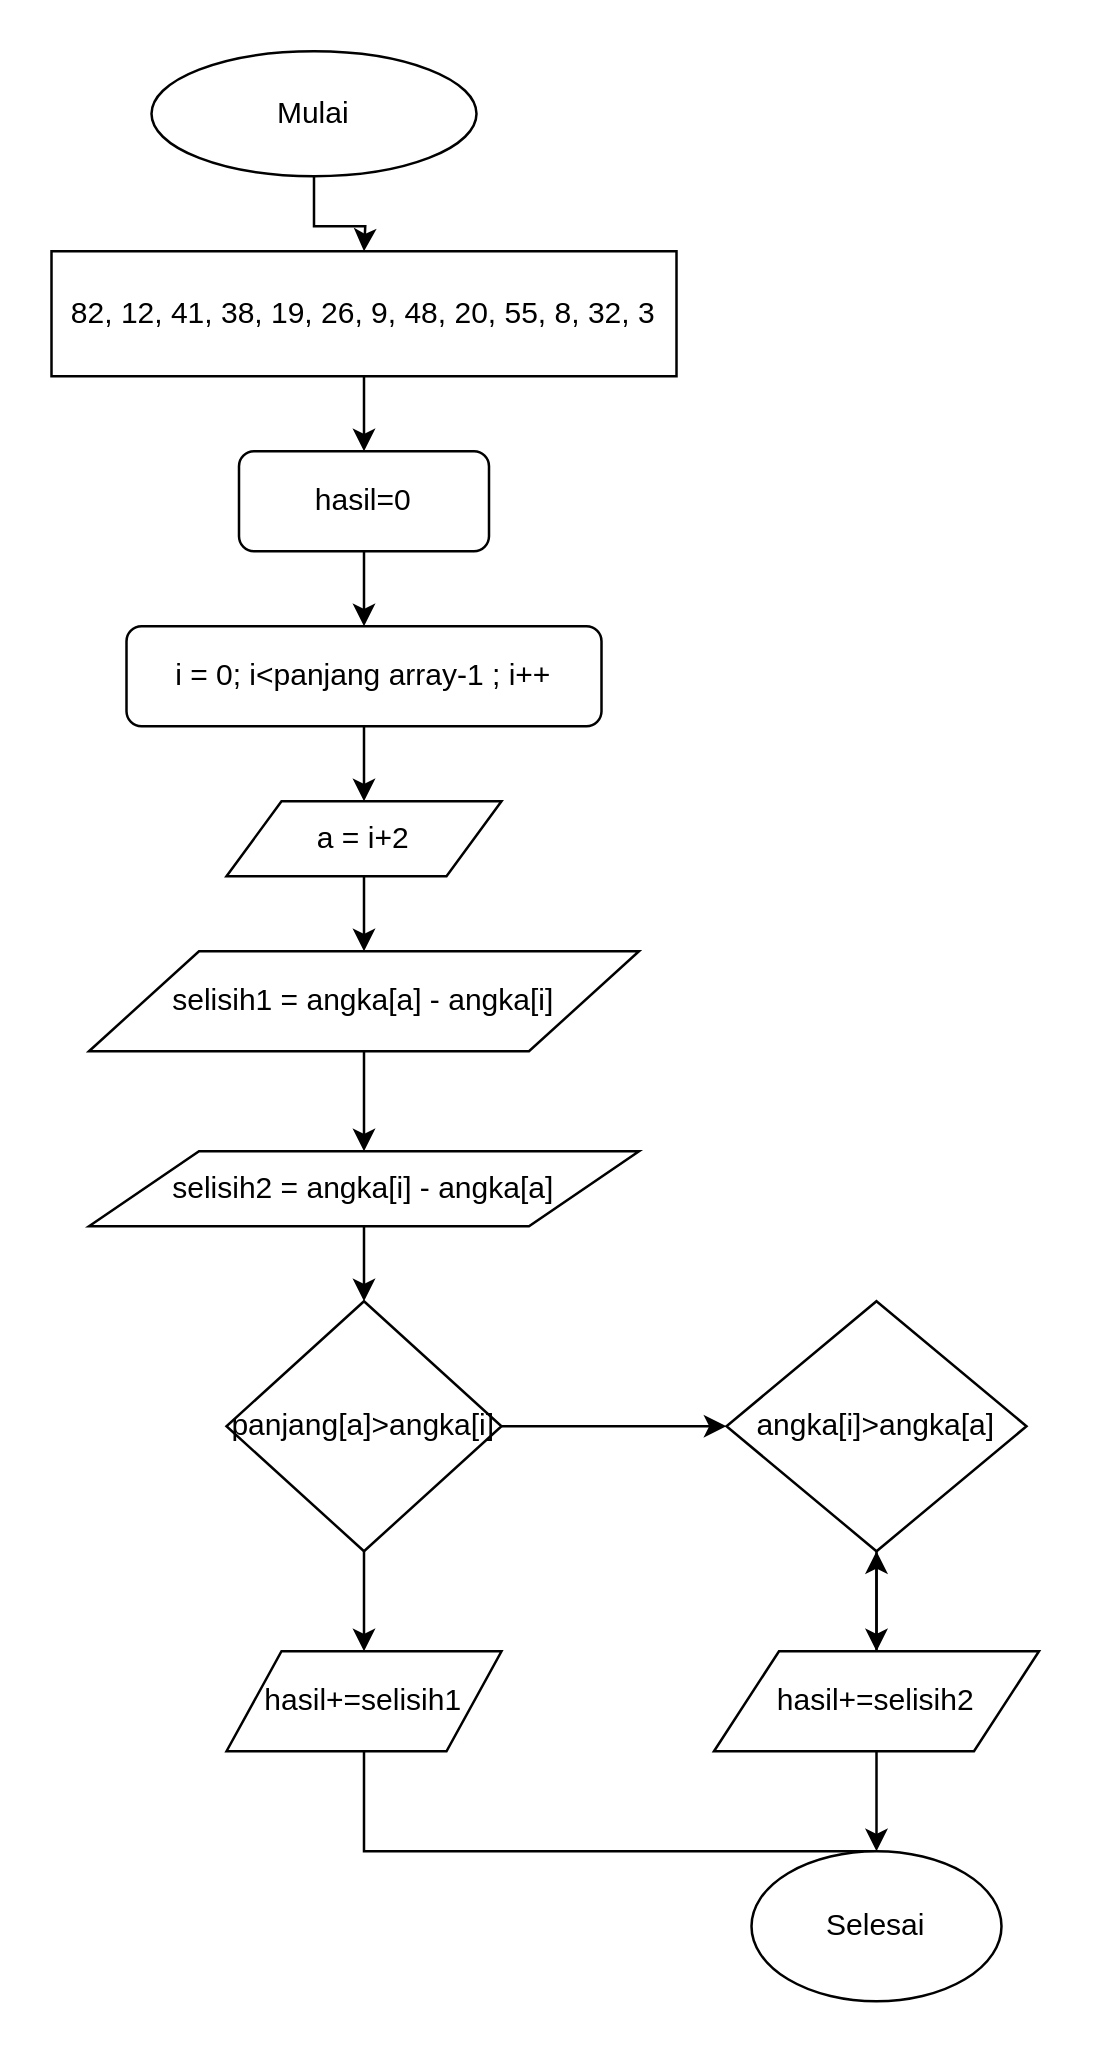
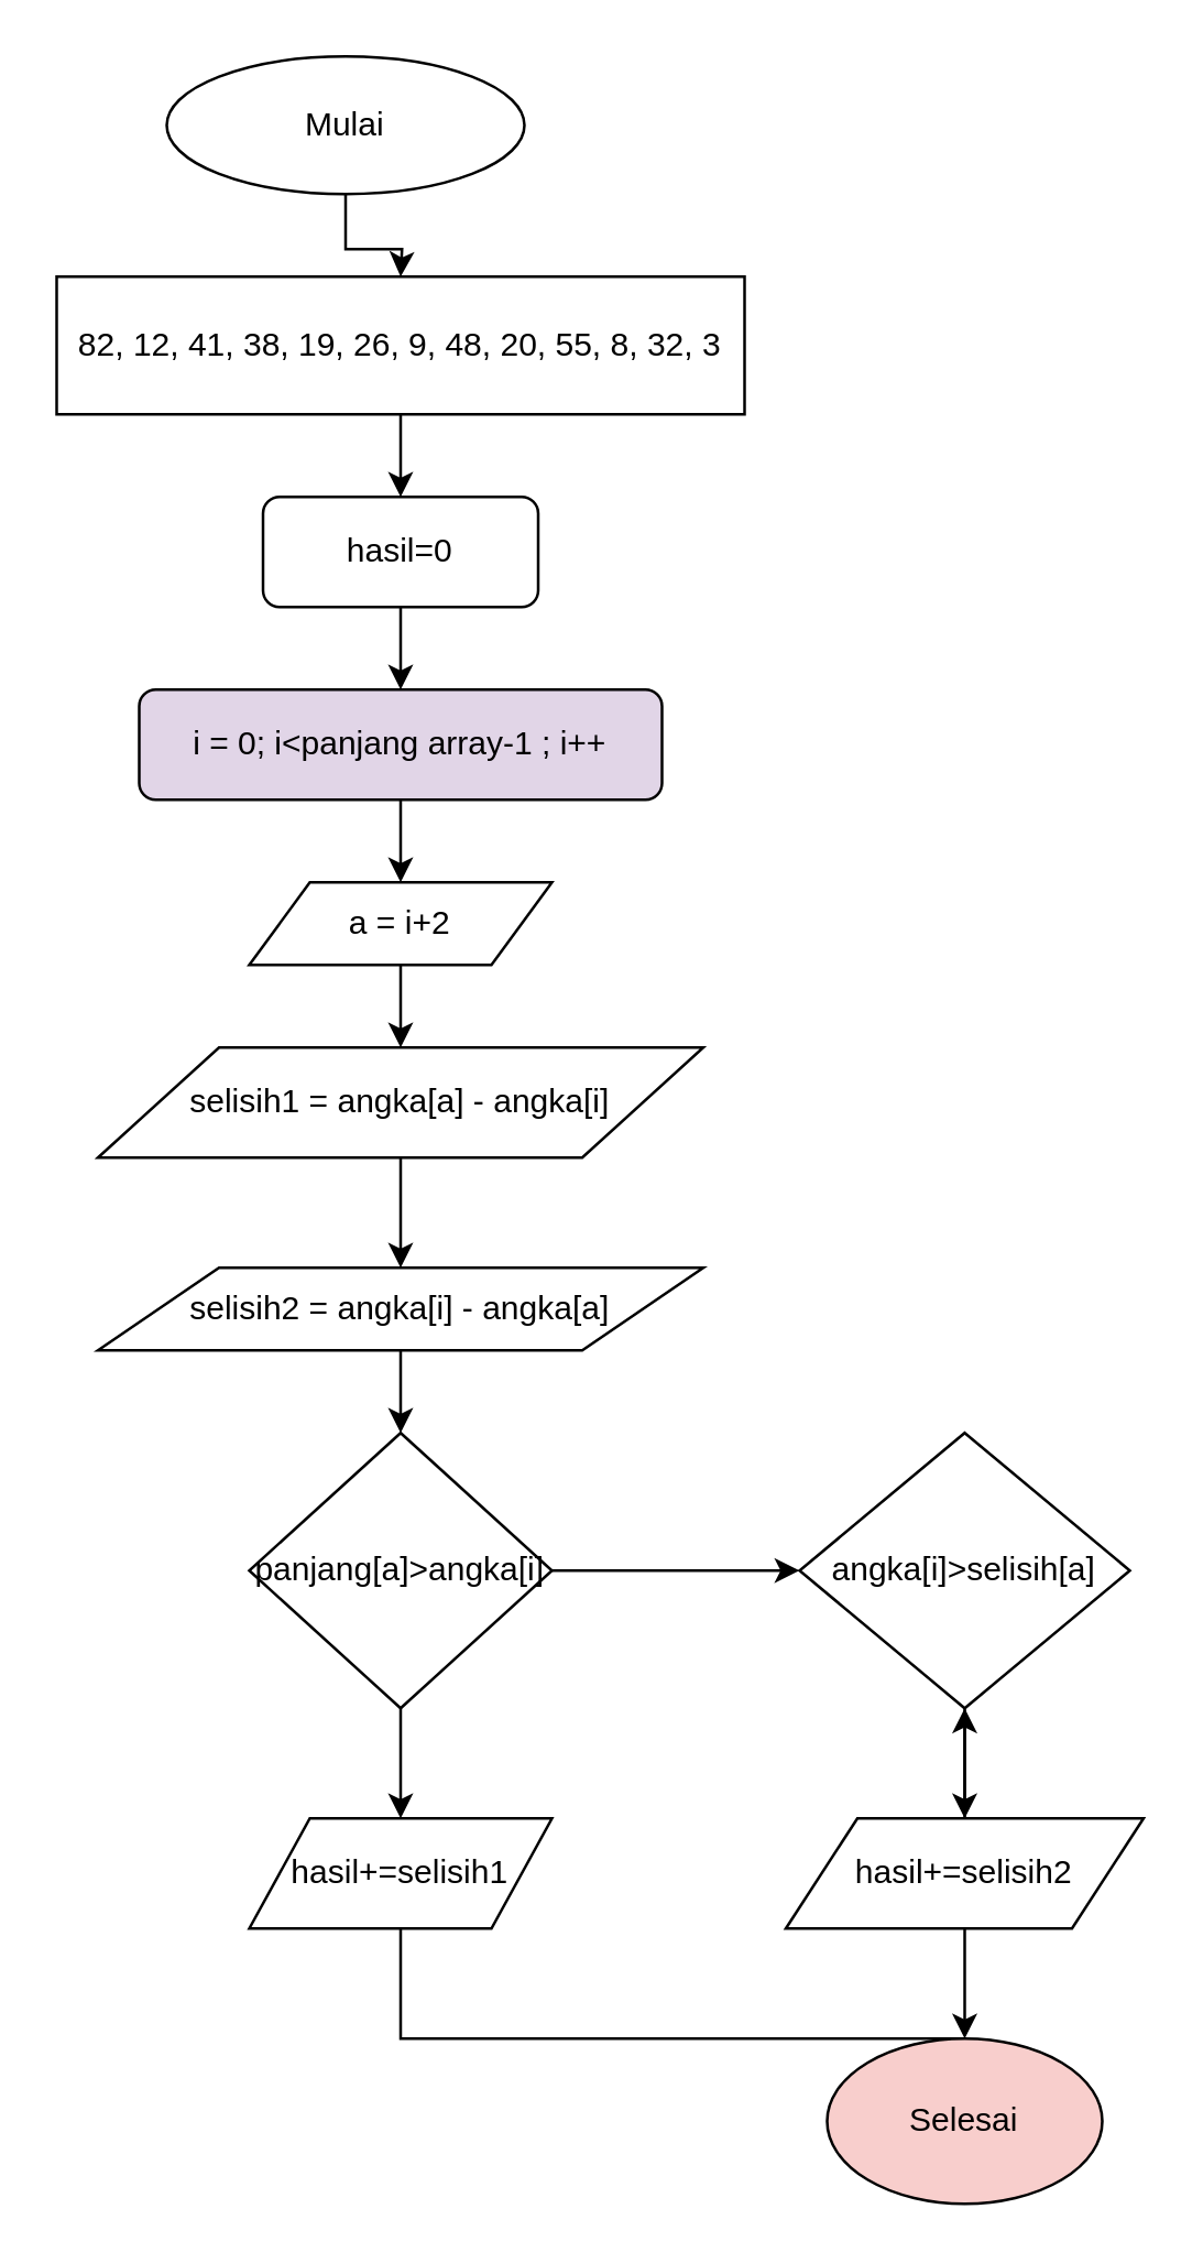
- <mxCell id="9" value="i = 0; i&amp;lt;panjang array-1 ; i++" style="rounded=1;whiteSpace=wrap;html=1;" vertex="1" parent="1"><mxGeometry x="50" y="250" width="190" height="40" as="geometry" /></mxCell>
+ <mxCell id="9" value="i = 0; i&amp;lt;panjang array-1 ; i++" style="rounded=1;whiteSpace=wrap;html=1;fillColor=#e1d5e7;" vertex="1" parent="1"><mxGeometry x="50" y="250" width="190" height="40" as="geometry" /></mxCell>
- <mxCell id="22" value="angka[i]&gt;angka[a]" style="rhombus;whiteSpace=wrap;html=1;" vertex="1" parent="1"><mxGeometry x="290" y="520" width="120" height="100" as="geometry" /></mxCell>
+ <mxCell id="22" value="angka[i]&gt;selisih[a]" style="rhombus;whiteSpace=wrap;html=1;" vertex="1" parent="1"><mxGeometry x="290" y="520" width="120" height="100" as="geometry" /></mxCell>
- <mxCell id="26" value="Selesai" style="ellipse;whiteSpace=wrap;html=1;" vertex="1" parent="1"><mxGeometry x="300" y="740" width="100" height="60" as="geometry" /></mxCell>
+ <mxCell id="26" value="Selesai" style="ellipse;whiteSpace=wrap;html=1;fillColor=#f8cecc;" vertex="1" parent="1"><mxGeometry x="300" y="740" width="100" height="60" as="geometry" /></mxCell>
